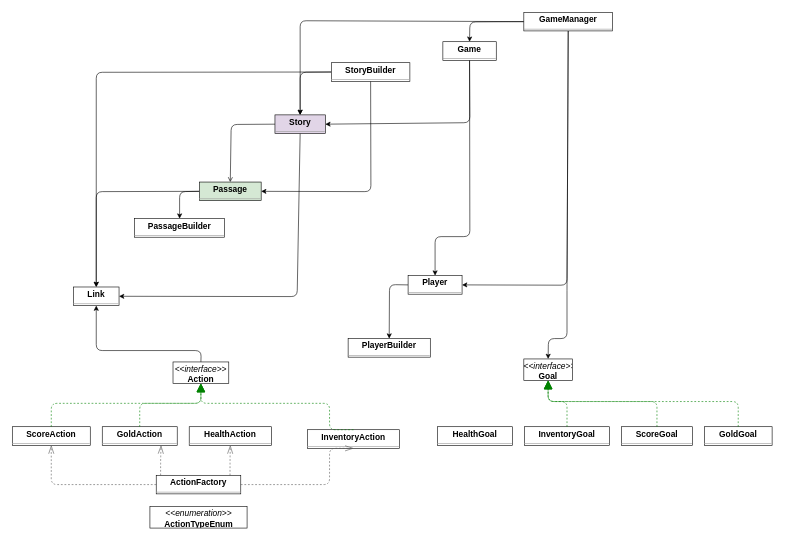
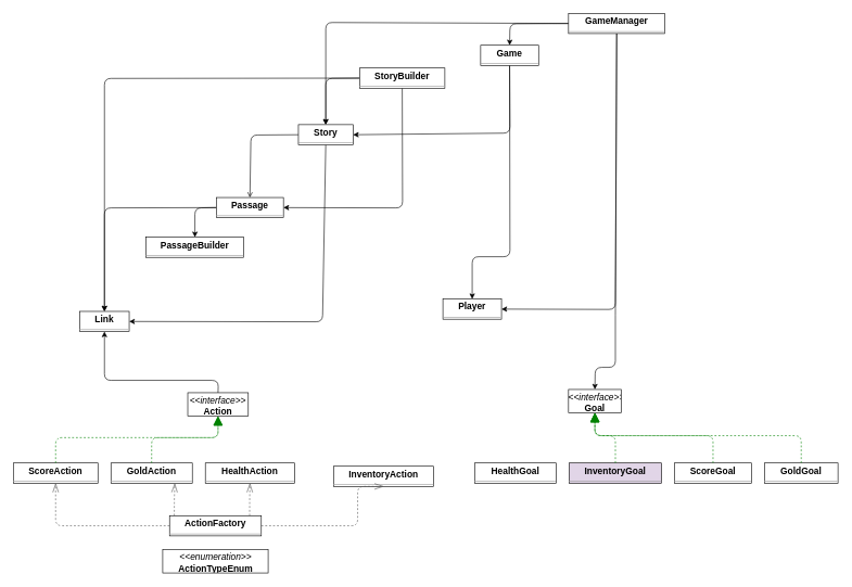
- <mxCell id="33" value="&lt;p style=&quot;margin:0px;margin-top:4px;text-align:center;&quot;&gt;&lt;b&gt;Story&lt;/b&gt;&lt;/p&gt;&lt;hr size=&quot;1&quot;/&gt;" style="verticalAlign=top;align=left;overflow=fill;fontSize=14;fontFamily=Helvetica;html=1;rounded=0;shadow=0;comic=0;labelBackgroundColor=none;strokeWidth=1;fillColor=#e1d5e7;" parent="1" vertex="1"><mxGeometry x="458" y="191" width="84" height="31" as="geometry" /></mxCell>
+ <mxCell id="33" value="&lt;p style=&quot;margin:0px;margin-top:4px;text-align:center;&quot;&gt;&lt;b&gt;Story&lt;/b&gt;&lt;/p&gt;&lt;hr size=&quot;1&quot;/&gt;" style="verticalAlign=top;align=left;overflow=fill;fontSize=14;fontFamily=Helvetica;html=1;rounded=0;shadow=0;comic=0;labelBackgroundColor=none;strokeWidth=1;" parent="1" vertex="1"><mxGeometry x="458" y="191" width="84" height="31" as="geometry" /></mxCell>
- <mxCell id="24" value="&lt;p style=&quot;margin:0px;margin-top:4px;text-align:center;&quot;&gt;&lt;b&gt;Passage&lt;/b&gt;&lt;/p&gt;&lt;hr size=&quot;1&quot;/&gt;" style="verticalAlign=top;align=left;overflow=fill;fontSize=14;fontFamily=Helvetica;html=1;rounded=0;shadow=0;comic=0;labelBackgroundColor=none;strokeWidth=1;fillColor=#d5e8d4;" parent="1" vertex="1"><mxGeometry x="332" y="303" width="103" height="31" as="geometry" /></mxCell>
+ <mxCell id="24" value="&lt;p style=&quot;margin:0px;margin-top:4px;text-align:center;&quot;&gt;&lt;b&gt;Passage&lt;/b&gt;&lt;/p&gt;&lt;hr size=&quot;1&quot;/&gt;" style="verticalAlign=top;align=left;overflow=fill;fontSize=14;fontFamily=Helvetica;html=1;rounded=0;shadow=0;comic=0;labelBackgroundColor=none;strokeWidth=1;" parent="1" vertex="1"><mxGeometry x="332" y="303" width="103" height="31" as="geometry" /></mxCell>
- <mxCell id="26" style="edgeStyle=none;html=1;exitX=0;exitY=0.5;exitDx=0;exitDy=0;entryX=0.5;entryY=0;entryDx=0;entryDy=0;" edge="1" parent="1" source="27" target="28"><mxGeometry relative="1" as="geometry"><Array as="points"><mxPoint x="649" y="474" /></Array></mxGeometry></mxCell>
- <mxCell id="28" value="&lt;p style=&quot;margin:0px;margin-top:4px;text-align:center;&quot;&gt;&lt;b&gt;PlayerBuilder&lt;/b&gt;&lt;/p&gt;&lt;hr size=&quot;1&quot;/&gt;" style="verticalAlign=top;align=left;overflow=fill;fontSize=14;fontFamily=Helvetica;html=1;rounded=0;shadow=0;comic=0;labelBackgroundColor=none;strokeWidth=1;" parent="1" vertex="1"><mxGeometry x="580" y="564" width="137" height="31" as="geometry" /></mxCell>
- <mxCell id="44" value="" style="html=1;rounded=1;edgeStyle=orthogonalEdgeStyle;dashed=1;startArrow=none;endArrow=block;endSize=12;strokeColor=#008200;exitX=0.500;exitY=0.001;exitDx=0;exitDy=0;entryX=0.500;entryY=1.001;entryDx=0;entryDy=0;" parent="1" source="19" target="3" edge="1"><mxGeometry width="50" height="50" relative="1" as="geometry"><Array as="points"><mxPoint x="549" y="672" /><mxPoint x="334" y="672" /></Array></mxGeometry></mxCell>
- <mxCell id="20" value="&lt;p style=&quot;margin:0px;margin-top:4px;text-align:center;&quot;&gt;&lt;b&gt;InventoryGoal&lt;/b&gt;&lt;/p&gt;&lt;hr size=&quot;1&quot;/&gt;" style="verticalAlign=top;align=left;overflow=fill;fontSize=14;fontFamily=Helvetica;html=1;rounded=0;shadow=0;comic=0;labelBackgroundColor=none;strokeWidth=1;" parent="1" vertex="1"><mxGeometry x="874" y="711" width="142" height="31" as="geometry" /></mxCell>
+ <mxCell id="20" value="&lt;p style=&quot;margin:0px;margin-top:4px;text-align:center;&quot;&gt;&lt;b&gt;InventoryGoal&lt;/b&gt;&lt;/p&gt;&lt;hr size=&quot;1&quot;/&gt;" style="verticalAlign=top;align=left;overflow=fill;fontSize=14;fontFamily=Helvetica;html=1;rounded=0;shadow=0;comic=0;labelBackgroundColor=none;strokeWidth=1;fillColor=#e1d5e7;" parent="1" vertex="1"><mxGeometry x="874" y="711" width="142" height="31" as="geometry" /></mxCell>
